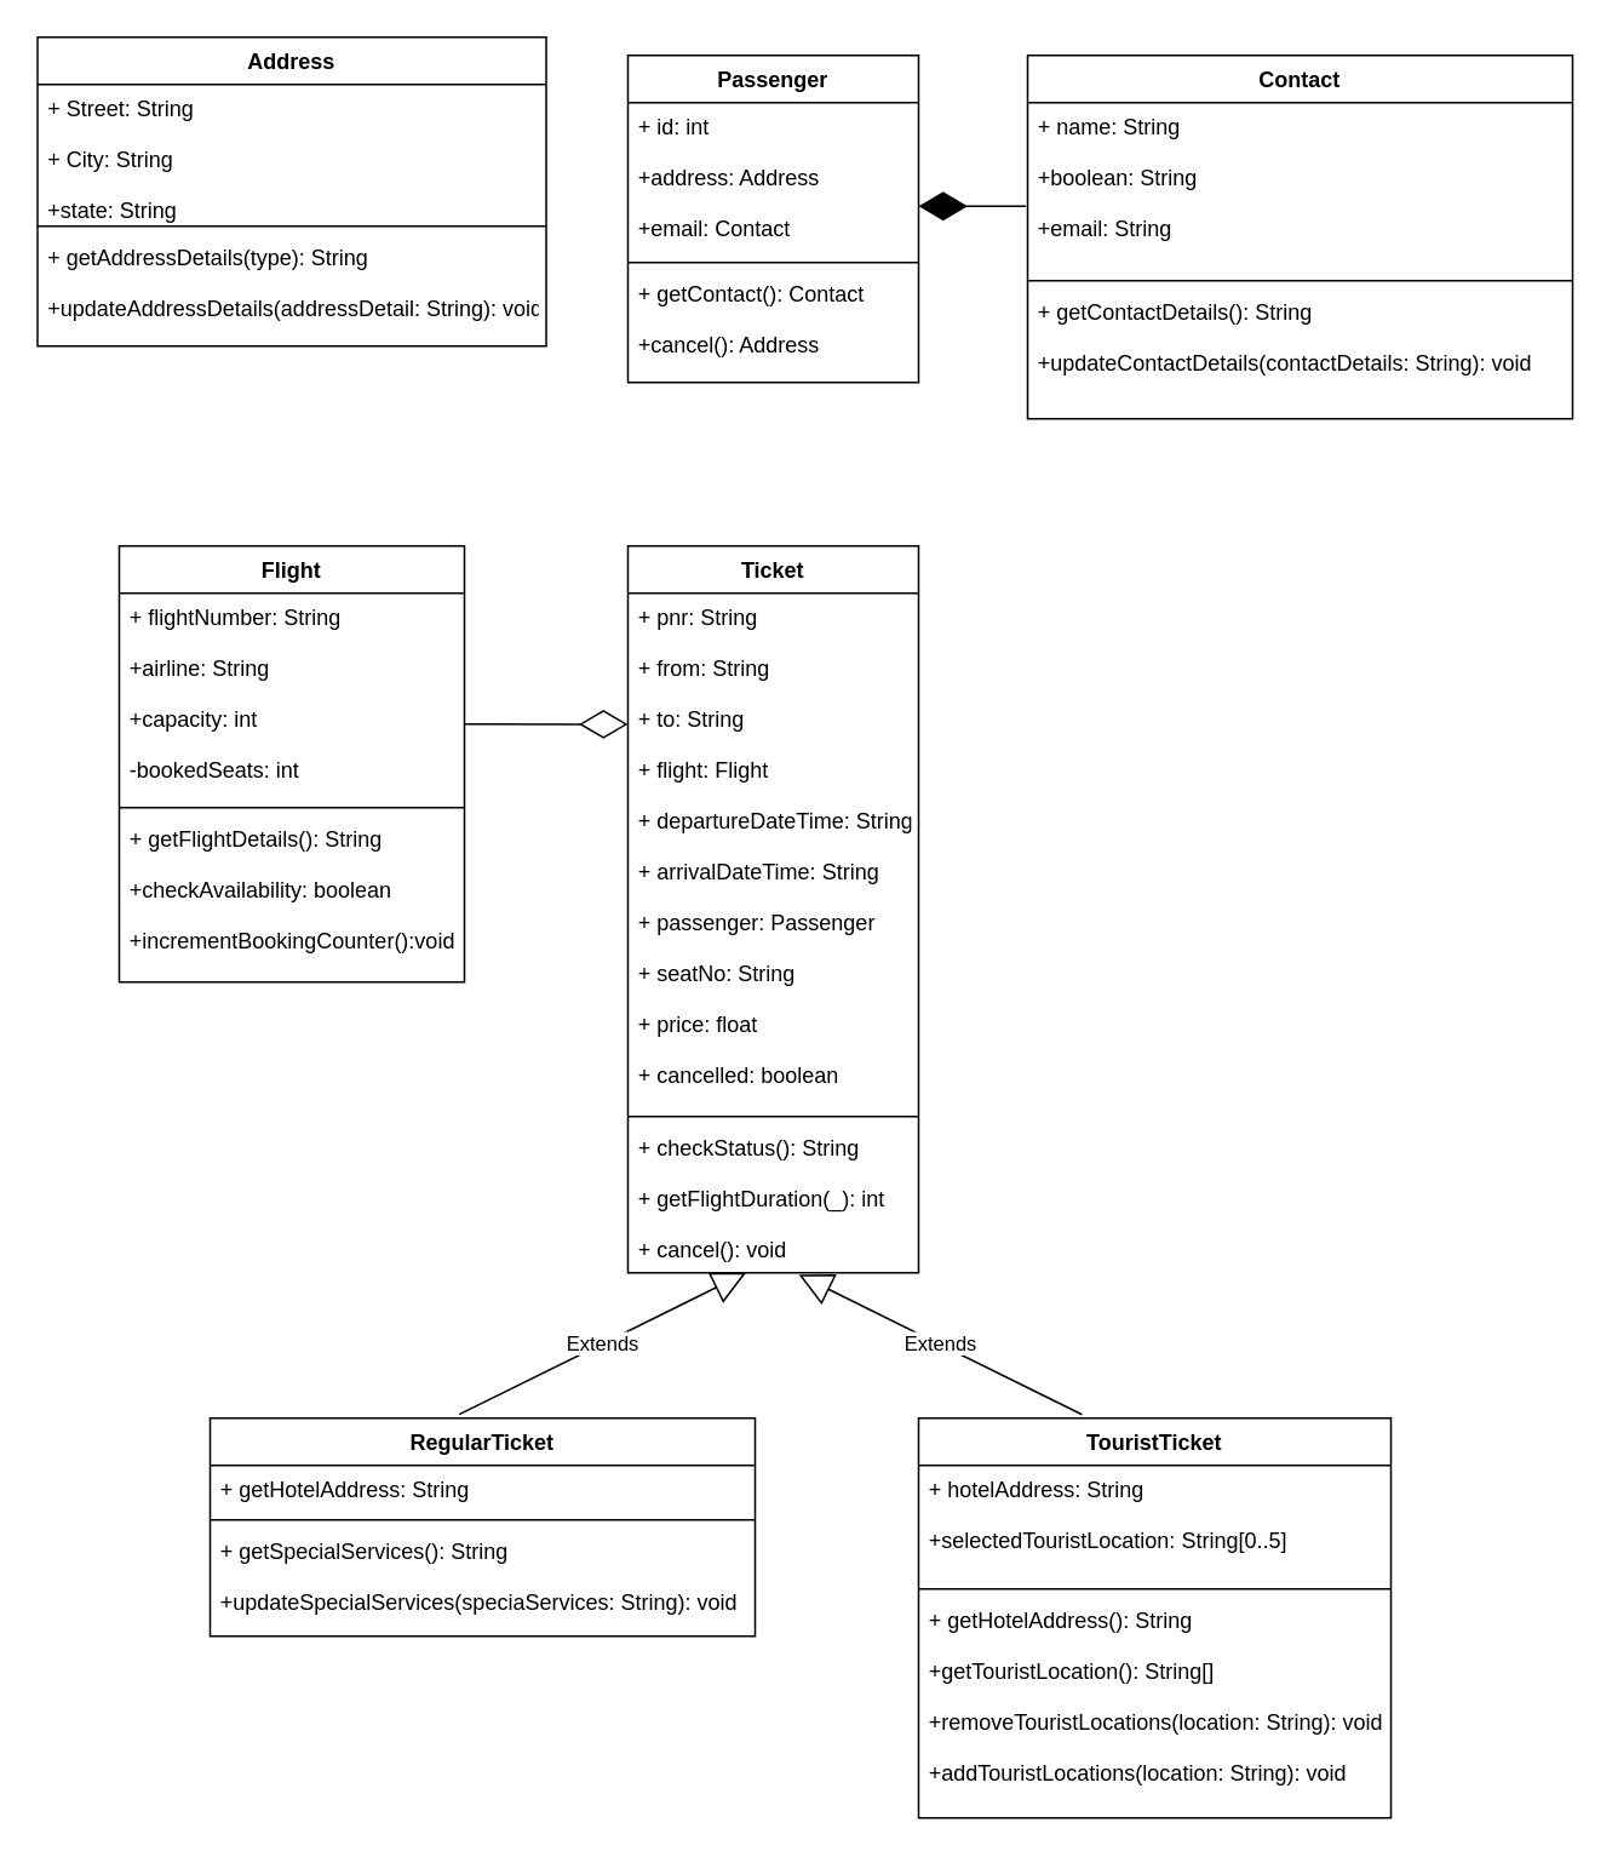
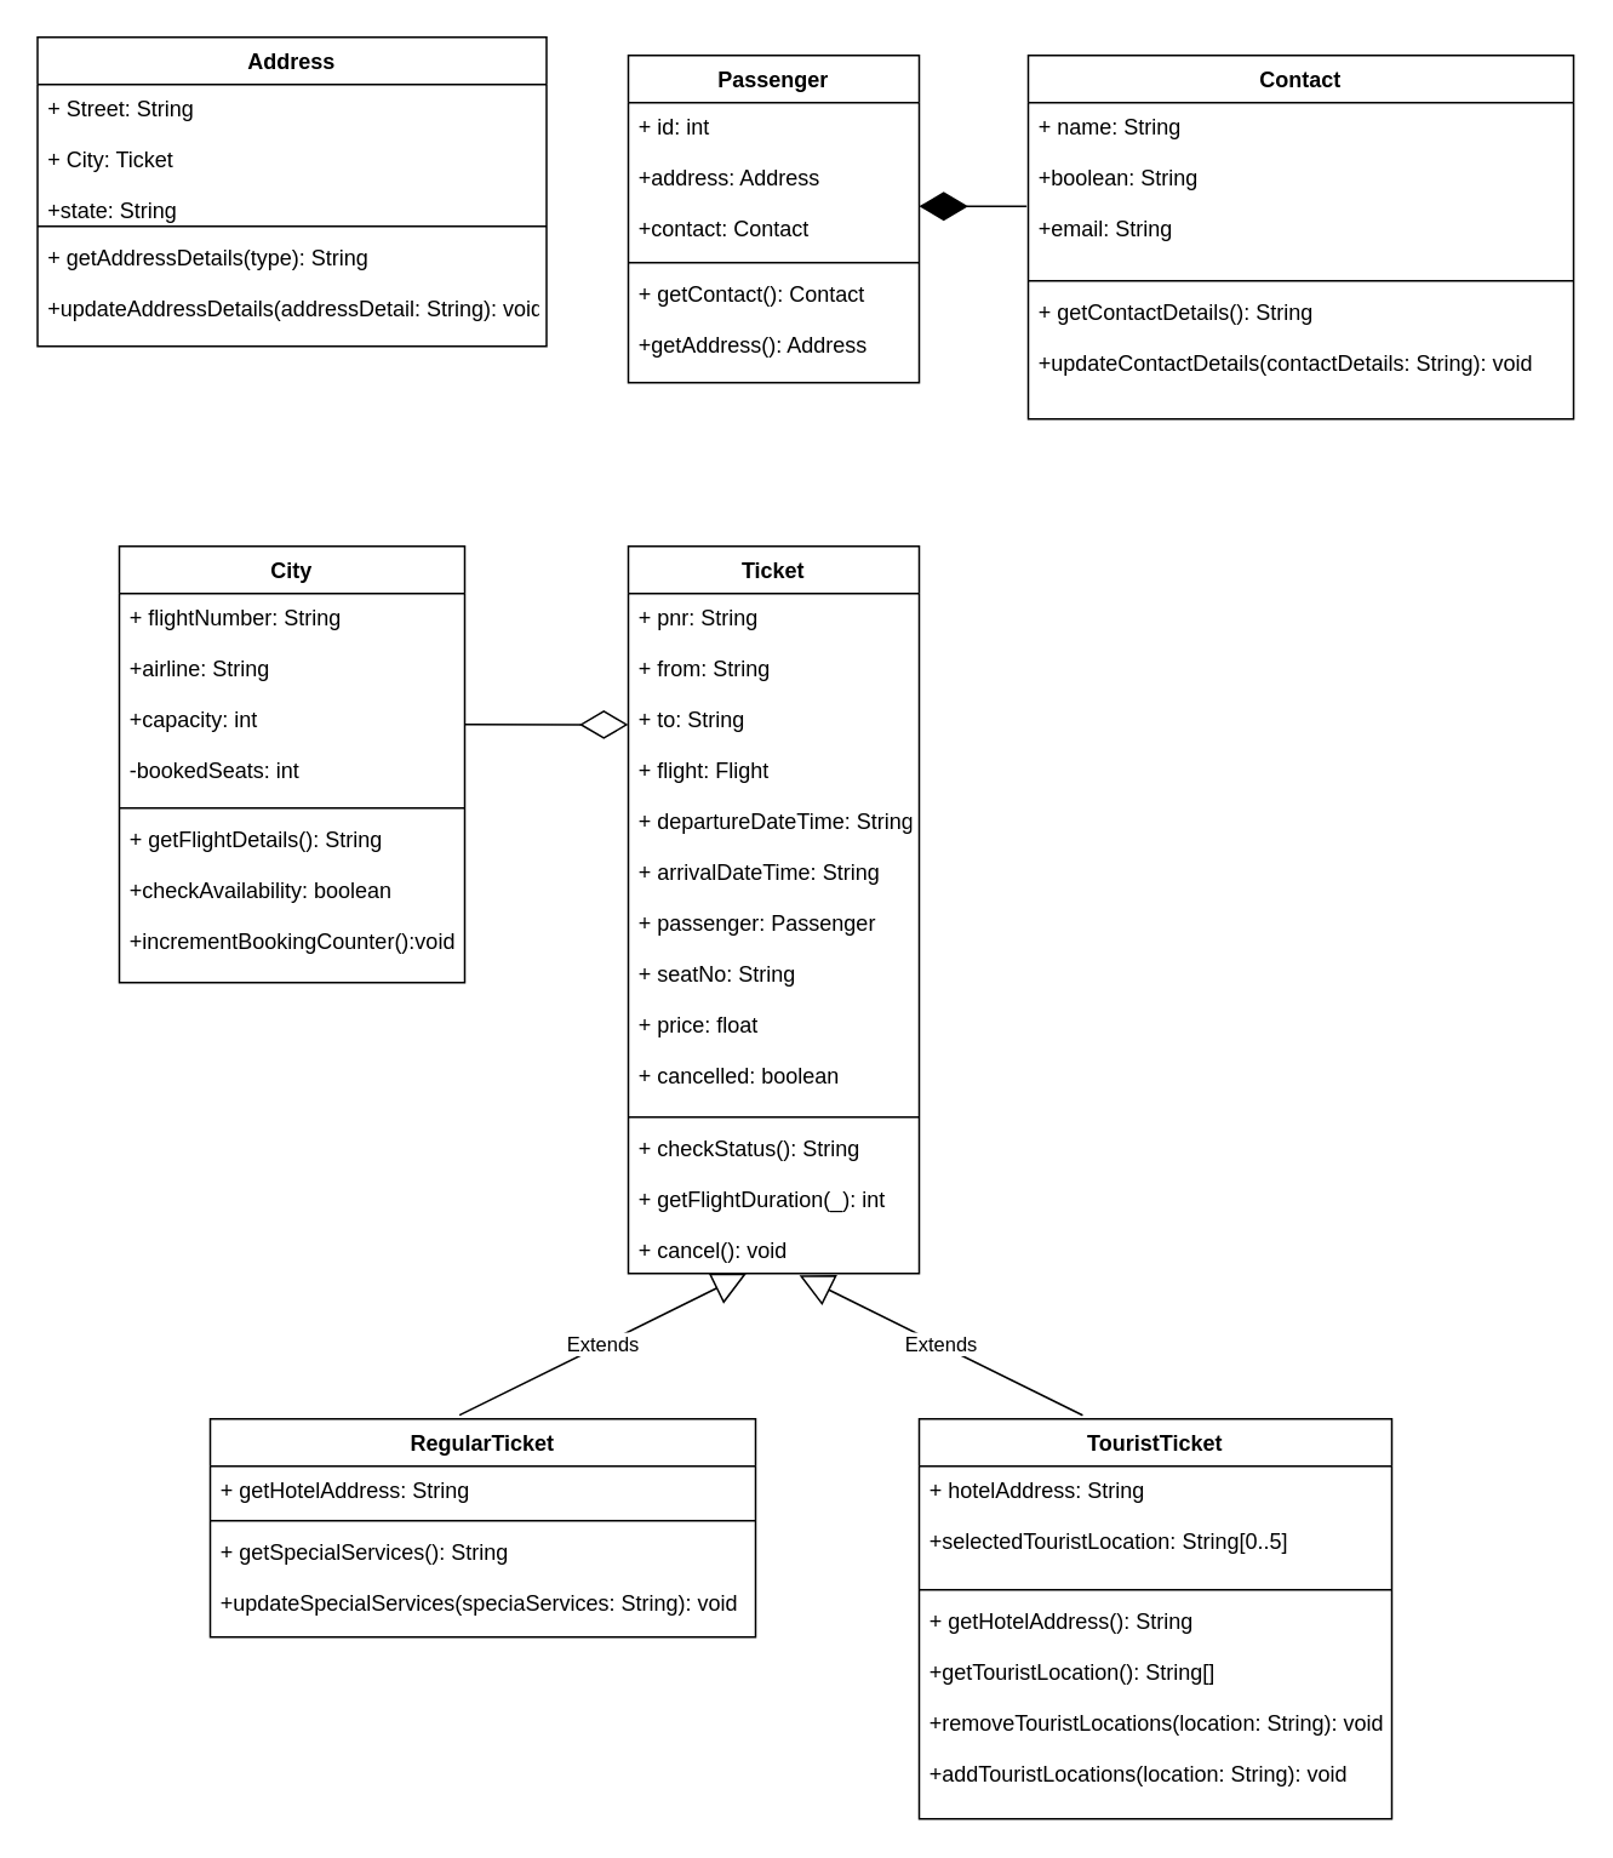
- <mxCell id="3" value="+ Street: String&#10;&#10;+ City: String&#10;&#10;+state: String&#10;" style="text;strokeColor=none;fillColor=none;align=left;verticalAlign=top;spacingLeft=4;spacingRight=4;overflow=hidden;rotatable=0;points=[[0,0.5],[1,0.5]];portConstraint=eastwest;" vertex="1" parent="2"><mxGeometry y="26" width="280" height="74" as="geometry" /></mxCell>
+ <mxCell id="3" value="+ Street: String&#10;&#10;+ City: Ticket&#10;&#10;+state: String&#10;" style="text;strokeColor=none;fillColor=none;align=left;verticalAlign=top;spacingLeft=4;spacingRight=4;overflow=hidden;rotatable=0;points=[[0,0.5],[1,0.5]];portConstraint=eastwest;" vertex="1" parent="2"><mxGeometry y="26" width="280" height="74" as="geometry" /></mxCell>
- <mxCell id="7" value="+ id: int&#10;&#10;+address: Address&#10;&#10;+email: Contact&#10;" style="text;strokeColor=none;fillColor=none;align=left;verticalAlign=top;spacingLeft=4;spacingRight=4;overflow=hidden;rotatable=0;points=[[0,0.5],[1,0.5]];portConstraint=eastwest;" vertex="1" parent="6"><mxGeometry y="26" width="160" height="84" as="geometry" /></mxCell>
+ <mxCell id="7" value="+ id: int&#10;&#10;+address: Address&#10;&#10;+contact: Contact&#10;" style="text;strokeColor=none;fillColor=none;align=left;verticalAlign=top;spacingLeft=4;spacingRight=4;overflow=hidden;rotatable=0;points=[[0,0.5],[1,0.5]];portConstraint=eastwest;" vertex="1" parent="6"><mxGeometry y="26" width="160" height="84" as="geometry" /></mxCell>
- <mxCell id="9" value="+ getContact(): Contact&#10;&#10;+cancel(): Address" style="text;strokeColor=none;fillColor=none;align=left;verticalAlign=top;spacingLeft=4;spacingRight=4;overflow=hidden;rotatable=0;points=[[0,0.5],[1,0.5]];portConstraint=eastwest;" vertex="1" parent="6"><mxGeometry y="118" width="160" height="62" as="geometry" /></mxCell>
+ <mxCell id="9" value="+ getContact(): Contact&#10;&#10;+getAddress(): Address" style="text;strokeColor=none;fillColor=none;align=left;verticalAlign=top;spacingLeft=4;spacingRight=4;overflow=hidden;rotatable=0;points=[[0,0.5],[1,0.5]];portConstraint=eastwest;" vertex="1" parent="6"><mxGeometry y="118" width="160" height="62" as="geometry" /></mxCell>
- <mxCell id="14" value="Flight" style="swimlane;fontStyle=1;align=center;verticalAlign=top;childLayout=stackLayout;horizontal=1;startSize=26;horizontalStack=0;resizeParent=1;resizeParentMax=0;resizeLast=0;collapsible=1;marginBottom=0;" vertex="1" parent="1"><mxGeometry x="65" y="300" width="190" height="240" as="geometry" /></mxCell>
+ <mxCell id="14" value="City" style="swimlane;fontStyle=1;align=center;verticalAlign=top;childLayout=stackLayout;horizontal=1;startSize=26;horizontalStack=0;resizeParent=1;resizeParentMax=0;resizeLast=0;collapsible=1;marginBottom=0;" vertex="1" parent="1"><mxGeometry x="65" y="300" width="190" height="240" as="geometry" /></mxCell>
